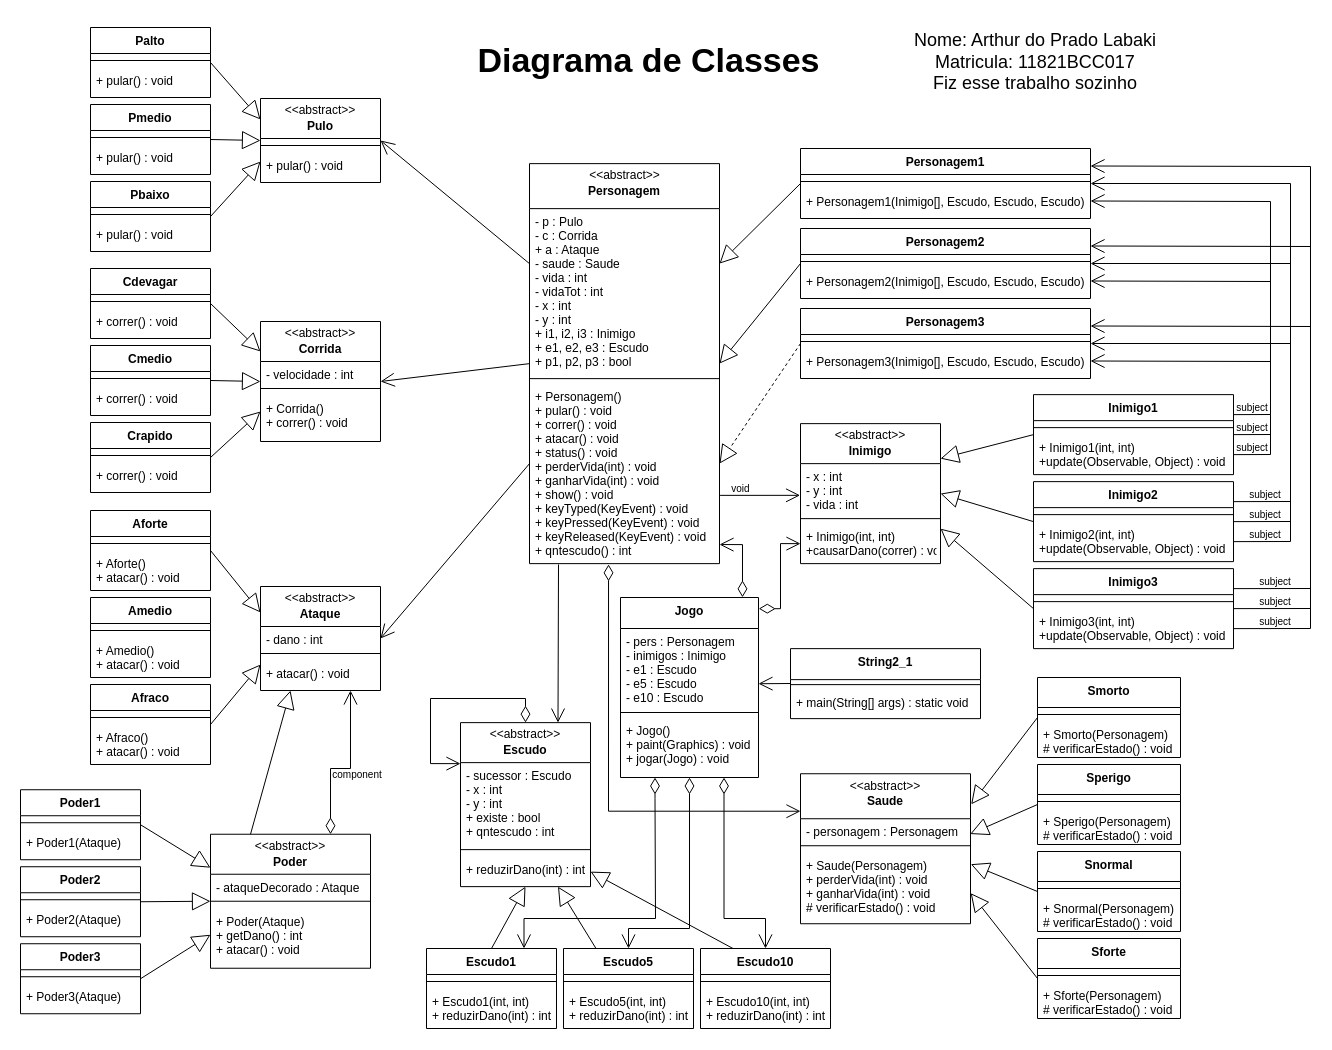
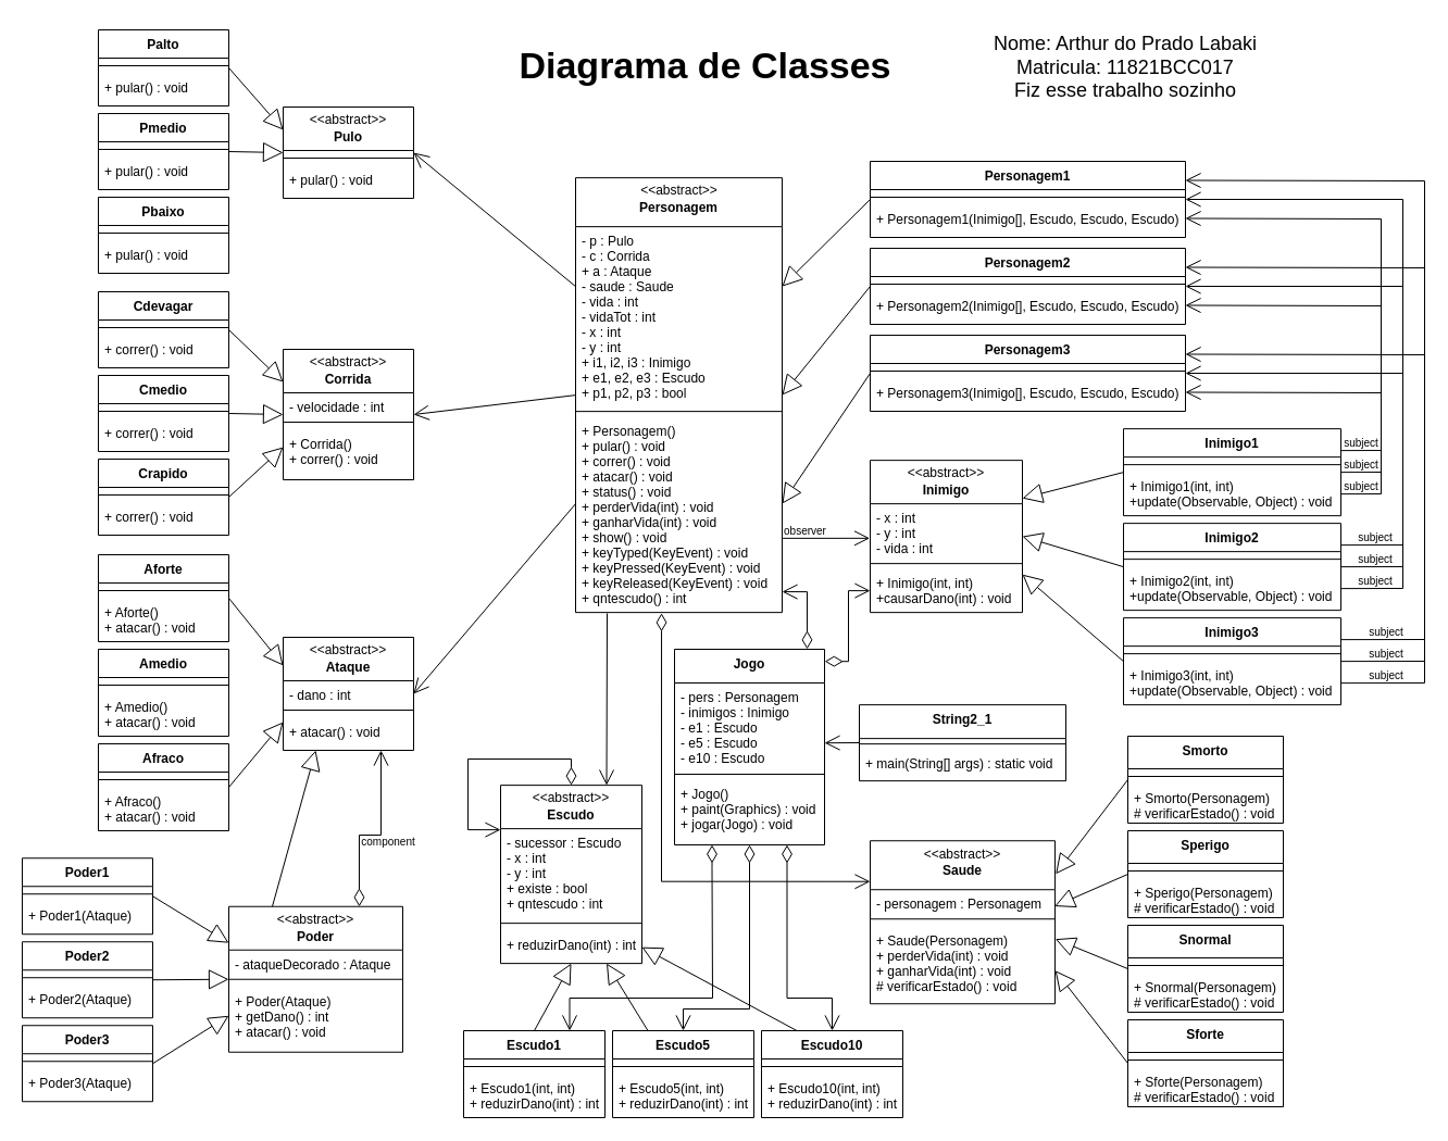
- <mxCell id="129" value="" style="endArrow=block;endSize=16;endFill=0;html=1;rounded=0;fontSize=30;exitX=1;exitY=0.5;exitDx=0;exitDy=0;entryX=0;entryY=0.75;entryDx=0;entryDy=0;" edge="1" parent="1" source="17" target="130"><mxGeometry x="0.25" y="-50" width="160" relative="1" as="geometry"><mxPoint x="180" y="127" as="sourcePoint" /><mxPoint x="270" y="123" as="targetPoint" /><mxPoint as="offset" /></mxGeometry></mxCell>
- <mxCell id="136" value="" style="endArrow=block;endSize=16;endFill=0;html=1;rounded=0;fontSize=30;exitX=0;exitY=0.5;exitDx=0;exitDy=0;entryX=1;entryY=0.75;entryDx=0;entryDy=0;dashed=1;" edge="1" parent="1" source="108" target="2"><mxGeometry x="0.25" y="-50" width="160" relative="1" as="geometry"><mxPoint x="820" y="181" as="sourcePoint" /><mxPoint x="649" y="189.63" as="targetPoint" /><mxPoint as="offset" /></mxGeometry></mxCell>
+ <mxCell id="136" value="" style="endArrow=block;endSize=16;endFill=0;html=1;rounded=0;fontSize=30;exitX=0;exitY=0.5;exitDx=0;exitDy=0;entryX=1;entryY=0.75;entryDx=0;entryDy=0;" edge="1" parent="1" source="108" target="2"><mxGeometry x="0.25" y="-50" width="160" relative="1" as="geometry"><mxPoint x="820" y="181" as="sourcePoint" /><mxPoint x="649" y="189.63" as="targetPoint" /><mxPoint as="offset" /></mxGeometry></mxCell>
- <mxCell id="147" value="void" style="text;html=1;strokeColor=none;fillColor=none;align=center;verticalAlign=middle;whiteSpace=wrap;rounded=0;fontSize=10;" vertex="1" parent="1"><mxGeometry x="720" y="483" width="41" height="10" as="geometry" /></mxCell>
+ <mxCell id="147" value="observer" style="text;html=1;strokeColor=none;fillColor=none;align=center;verticalAlign=middle;whiteSpace=wrap;rounded=0;fontSize=10;" vertex="1" parent="1"><mxGeometry x="720" y="483" width="41" height="10" as="geometry" /></mxCell>
- <mxCell id="73" value="+ Inimigo(int, int)&#10;+causarDano(correr) : void" style="text;strokeColor=none;fillColor=none;align=left;verticalAlign=top;spacingLeft=4;spacingRight=4;overflow=hidden;rotatable=0;points=[[0,0.5],[1,0.5]];portConstraint=eastwest;" vertex="1" parent="70"><mxGeometry y="100" width="140" height="40" as="geometry" /></mxCell>
+ <mxCell id="73" value="+ Inimigo(int, int)&#10;+causarDano(int) : void" style="text;strokeColor=none;fillColor=none;align=left;verticalAlign=top;spacingLeft=4;spacingRight=4;overflow=hidden;rotatable=0;points=[[0,0.5],[1,0.5]];portConstraint=eastwest;" vertex="1" parent="70"><mxGeometry y="100" width="140" height="40" as="geometry" /></mxCell>
